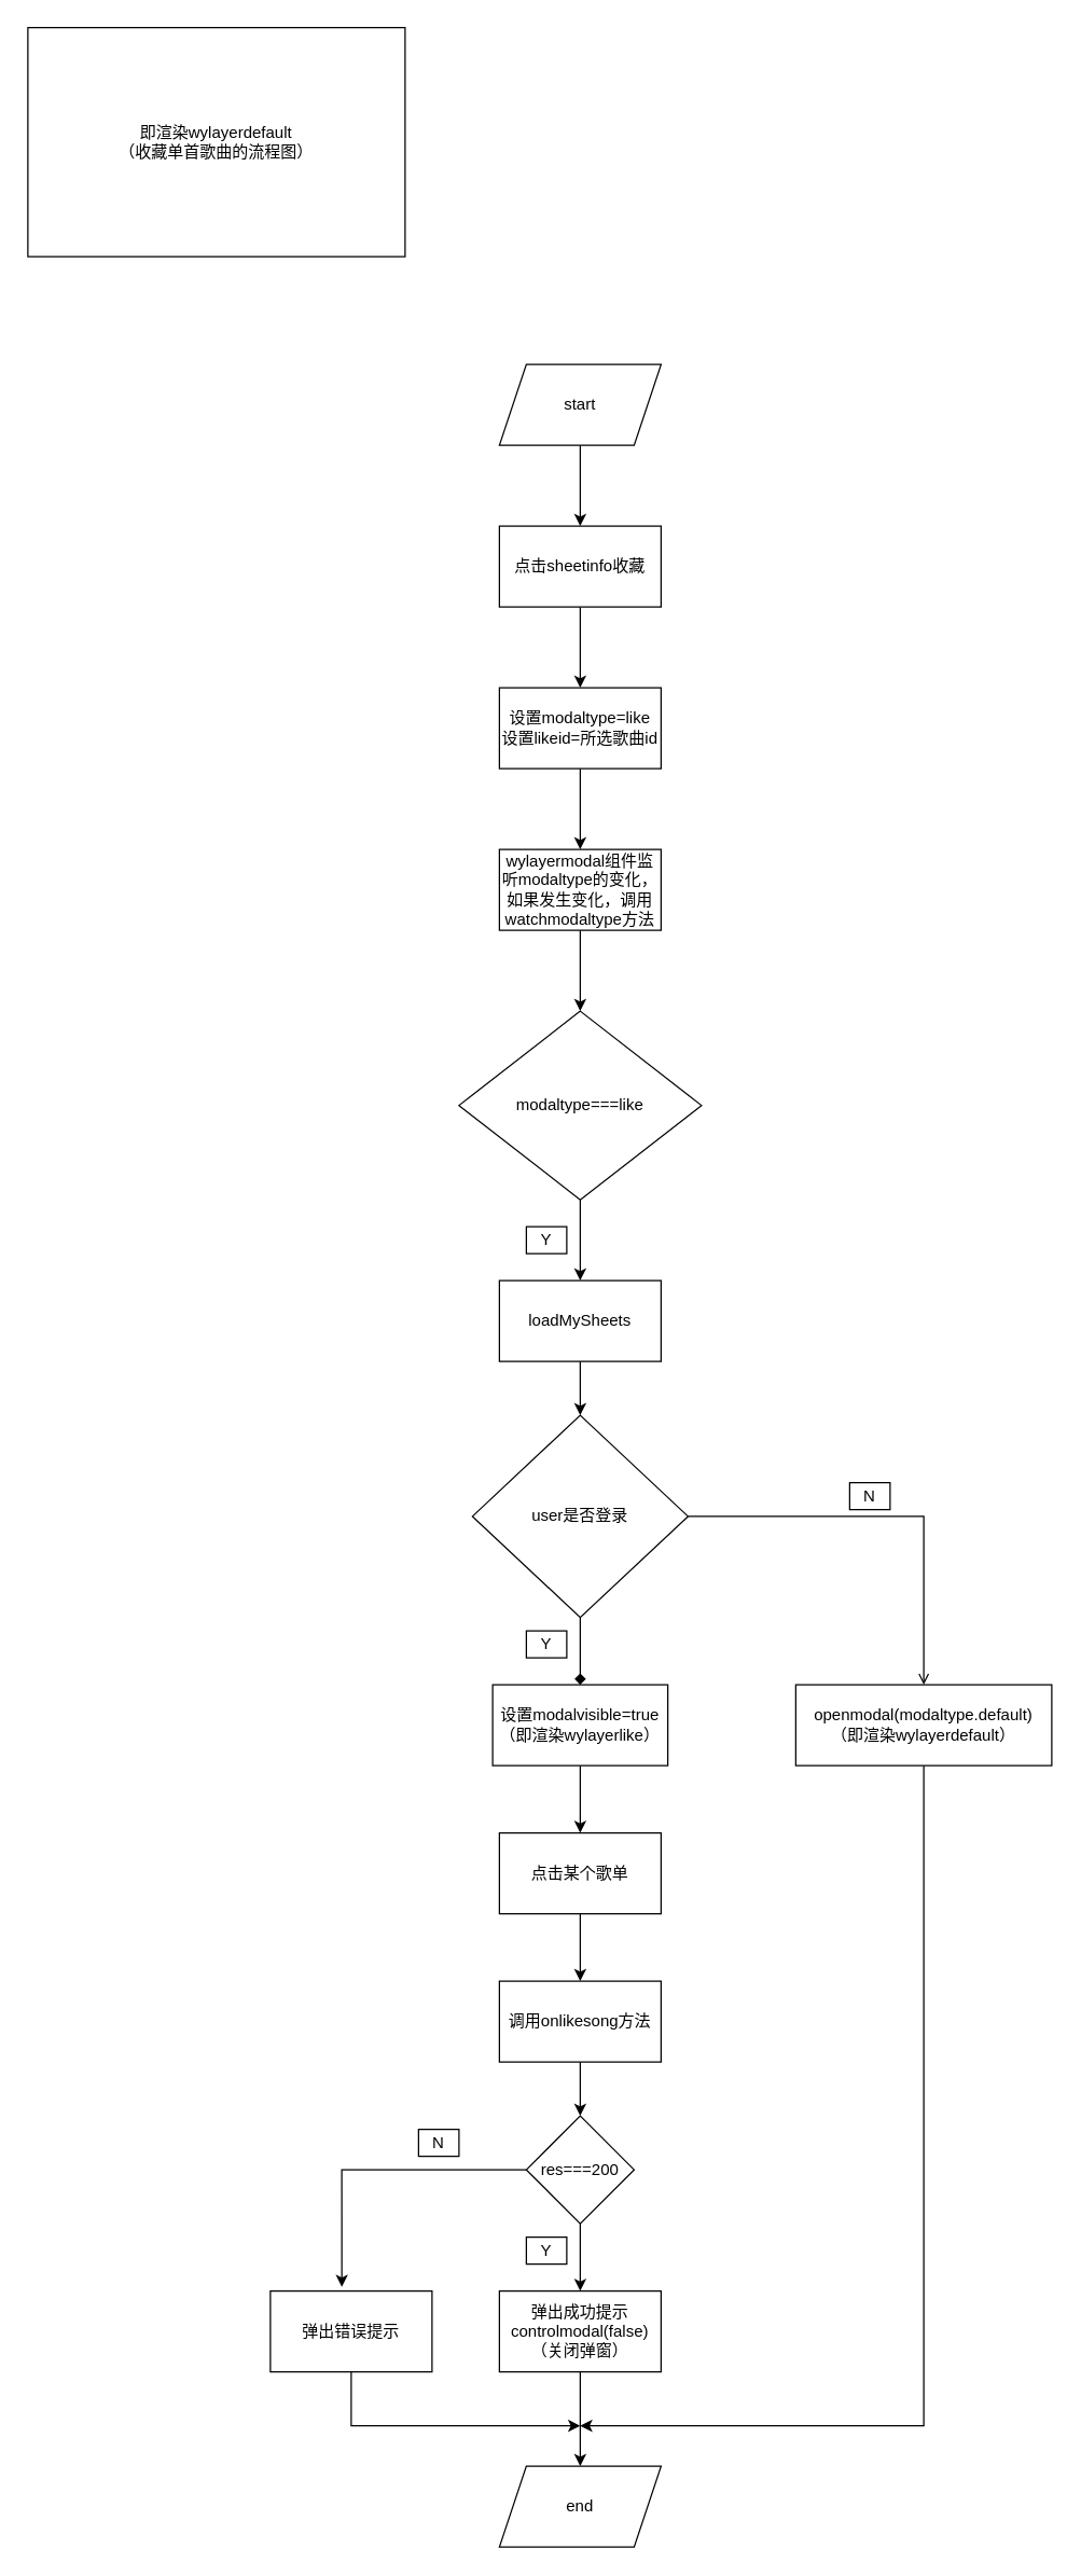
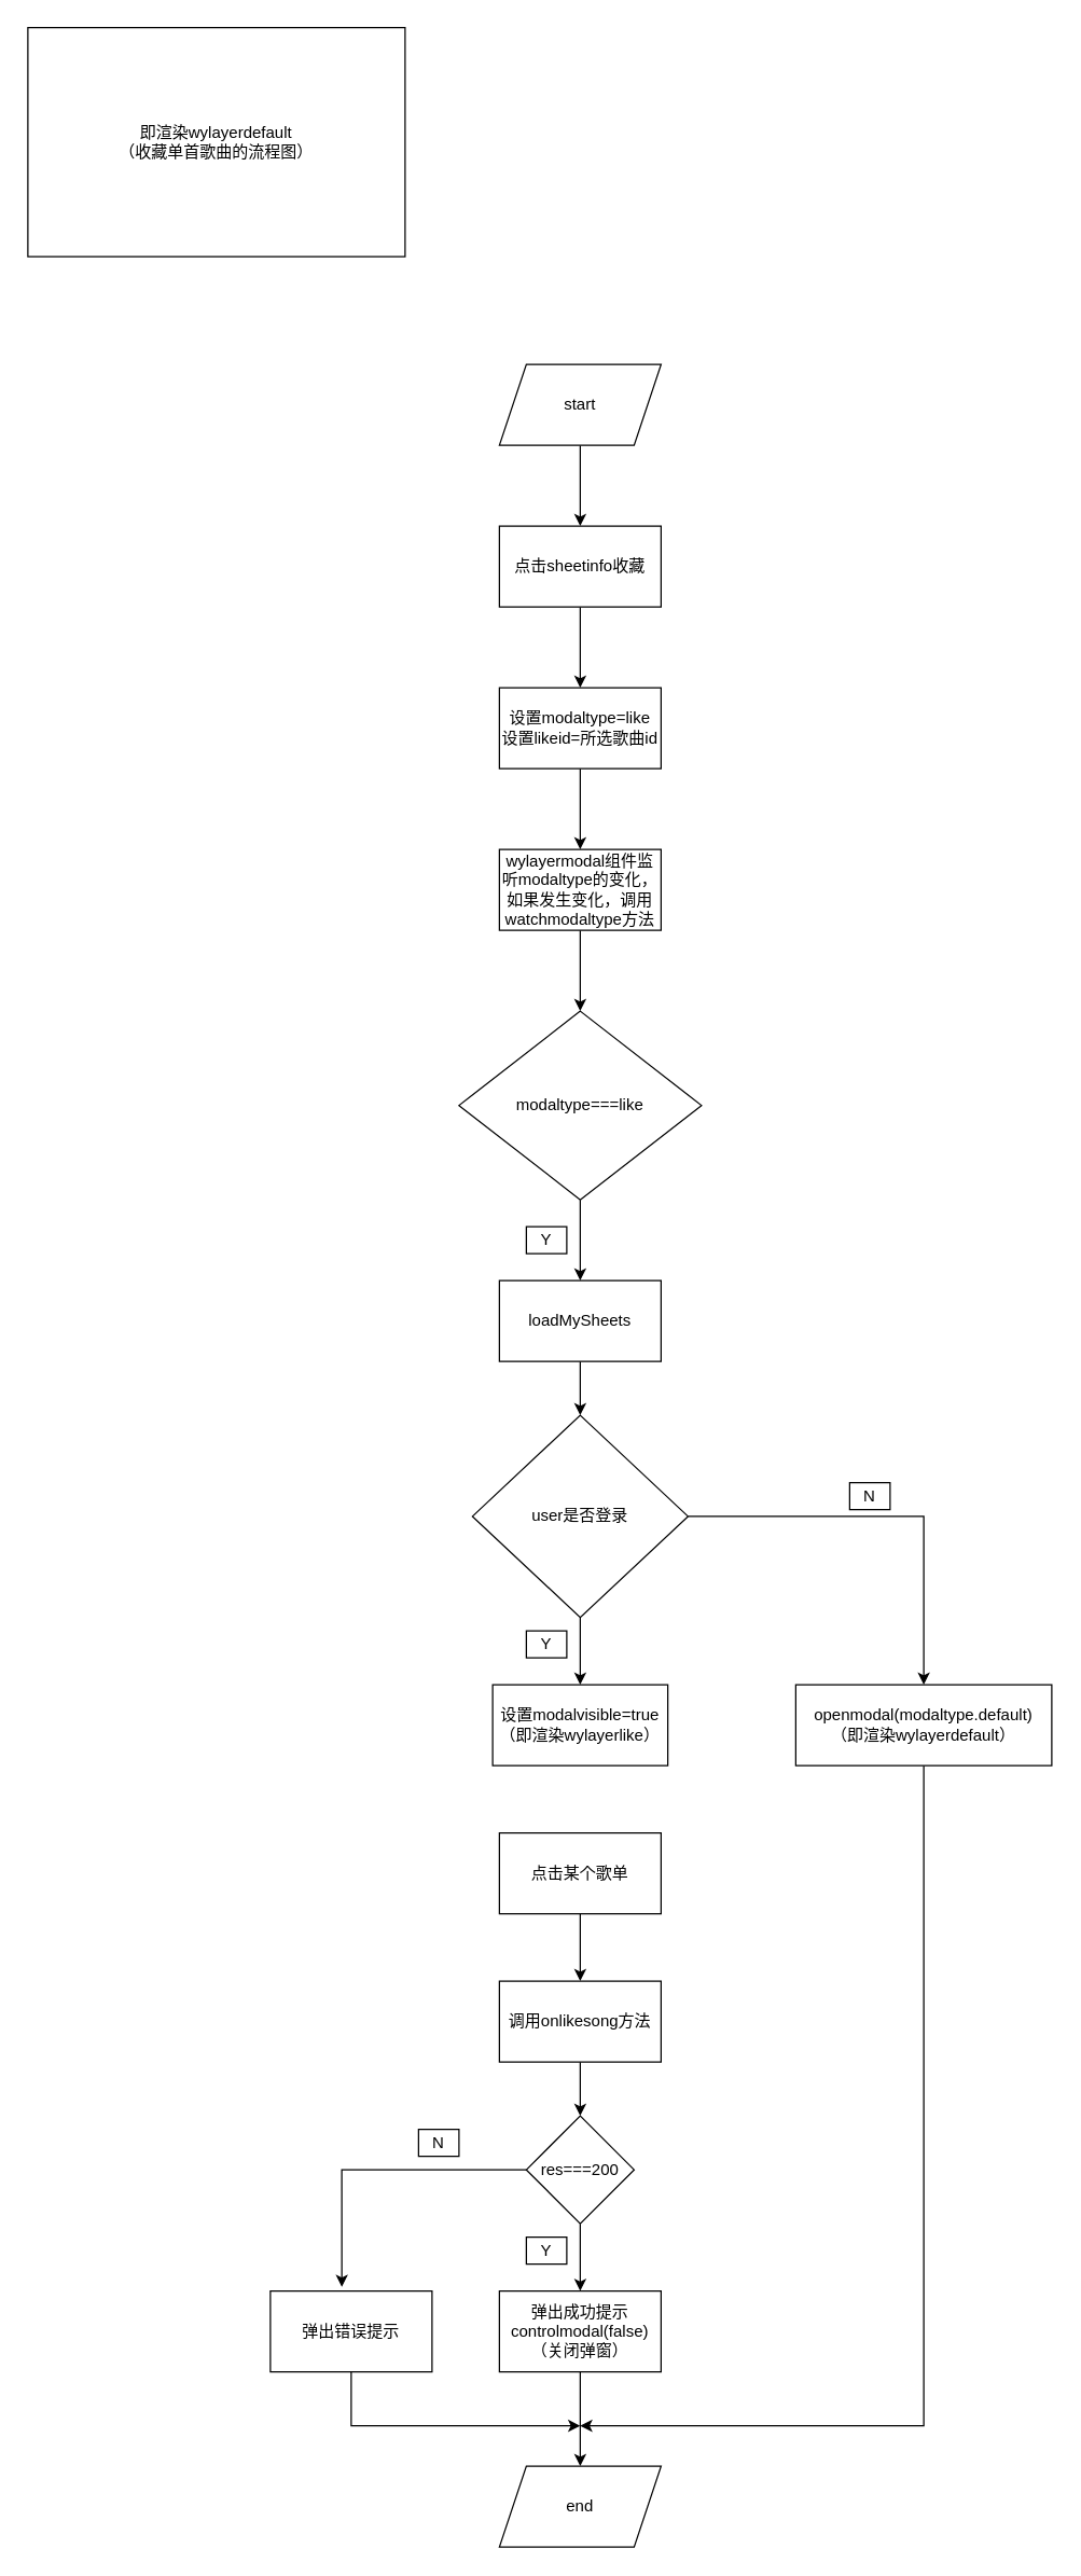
- <mxCell id="16" style="edgeStyle=orthogonalEdgeStyle;rounded=0;orthogonalLoop=1;jettySize=auto;html=1;entryX=0.5;entryY=0;entryDx=0;entryDy=0;endArrow=diamond;" edge="1" parent="1" source="18" target="20"><mxGeometry relative="1" as="geometry" /></mxCell>
+ <mxCell id="16" style="edgeStyle=orthogonalEdgeStyle;rounded=0;orthogonalLoop=1;jettySize=auto;html=1;entryX=0.5;entryY=0;entryDx=0;entryDy=0;" edge="1" parent="1" source="18" target="20"><mxGeometry relative="1" as="geometry" /></mxCell>
- <mxCell id="17" style="edgeStyle=orthogonalEdgeStyle;rounded=0;orthogonalLoop=1;jettySize=auto;html=1;entryX=0.5;entryY=0;entryDx=0;entryDy=0;endArrow=open;" edge="1" parent="1" source="18" target="23"><mxGeometry relative="1" as="geometry" /></mxCell>
+ <mxCell id="17" style="edgeStyle=orthogonalEdgeStyle;rounded=0;orthogonalLoop=1;jettySize=auto;html=1;entryX=0.5;entryY=0;entryDx=0;entryDy=0;" edge="1" parent="1" source="18" target="23"><mxGeometry relative="1" as="geometry" /></mxCell>
- <mxCell id="19" style="edgeStyle=orthogonalEdgeStyle;rounded=0;orthogonalLoop=1;jettySize=auto;html=1;entryX=0.5;entryY=0;entryDx=0;entryDy=0;" edge="1" parent="1" source="20" target="26"><mxGeometry relative="1" as="geometry" /></mxCell>
